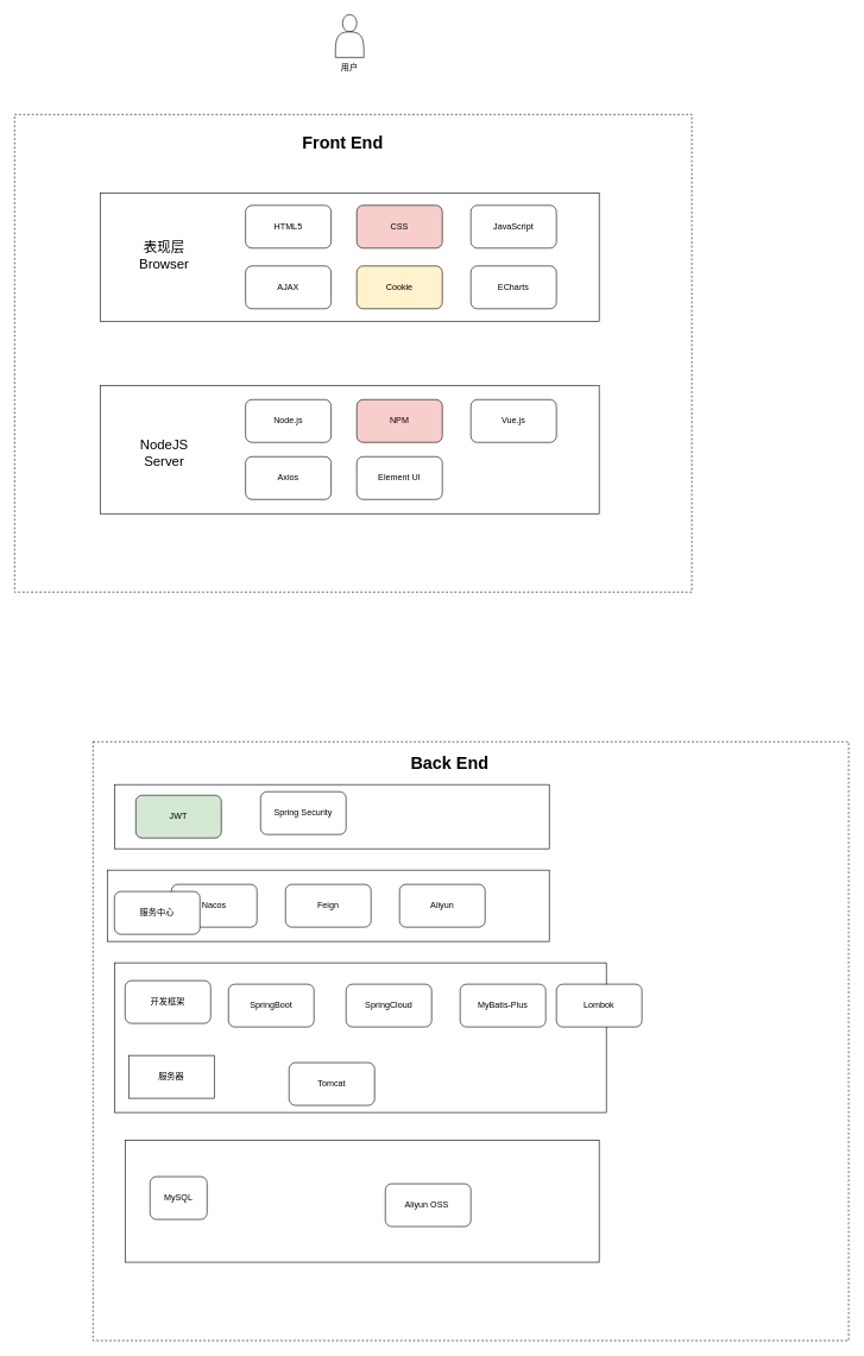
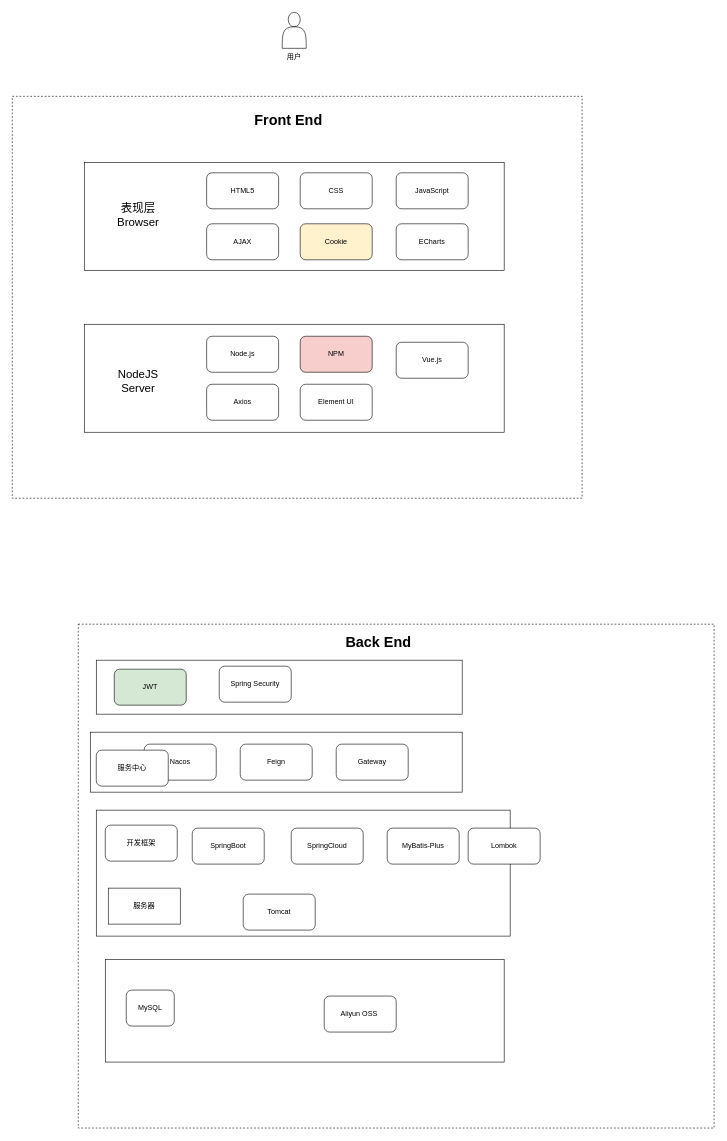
- <mxCell id="6" value="CSS" style="rounded=1;whiteSpace=wrap;html=1;fillColor=#f8cecc;" vertex="1" parent="1"><mxGeometry x="500" y="287.5" width="120" height="60" as="geometry" /></mxCell>
+ <mxCell id="6" value="CSS" style="rounded=1;whiteSpace=wrap;html=1;" vertex="1" parent="1"><mxGeometry x="500" y="287.5" width="120" height="60" as="geometry" /></mxCell>
- <mxCell id="38" value="Vue.js" style="rounded=1;whiteSpace=wrap;html=1;" vertex="1" parent="1"><mxGeometry x="660" y="560" width="120" height="60" as="geometry" /></mxCell>
+ <mxCell id="38" value="Vue.js" style="rounded=1;whiteSpace=wrap;html=1;" vertex="1" parent="1"><mxGeometry x="660" y="570" width="120" height="60" as="geometry" /></mxCell>
- <mxCell id="18" value="Aliyun" style="rounded=1;whiteSpace=wrap;html=1;" vertex="1" parent="1"><mxGeometry x="560" y="1240" width="120" height="60" as="geometry" /></mxCell>
+ <mxCell id="18" value="Gateway" style="rounded=1;whiteSpace=wrap;html=1;" vertex="1" parent="1"><mxGeometry x="560" y="1240" width="120" height="60" as="geometry" /></mxCell>
